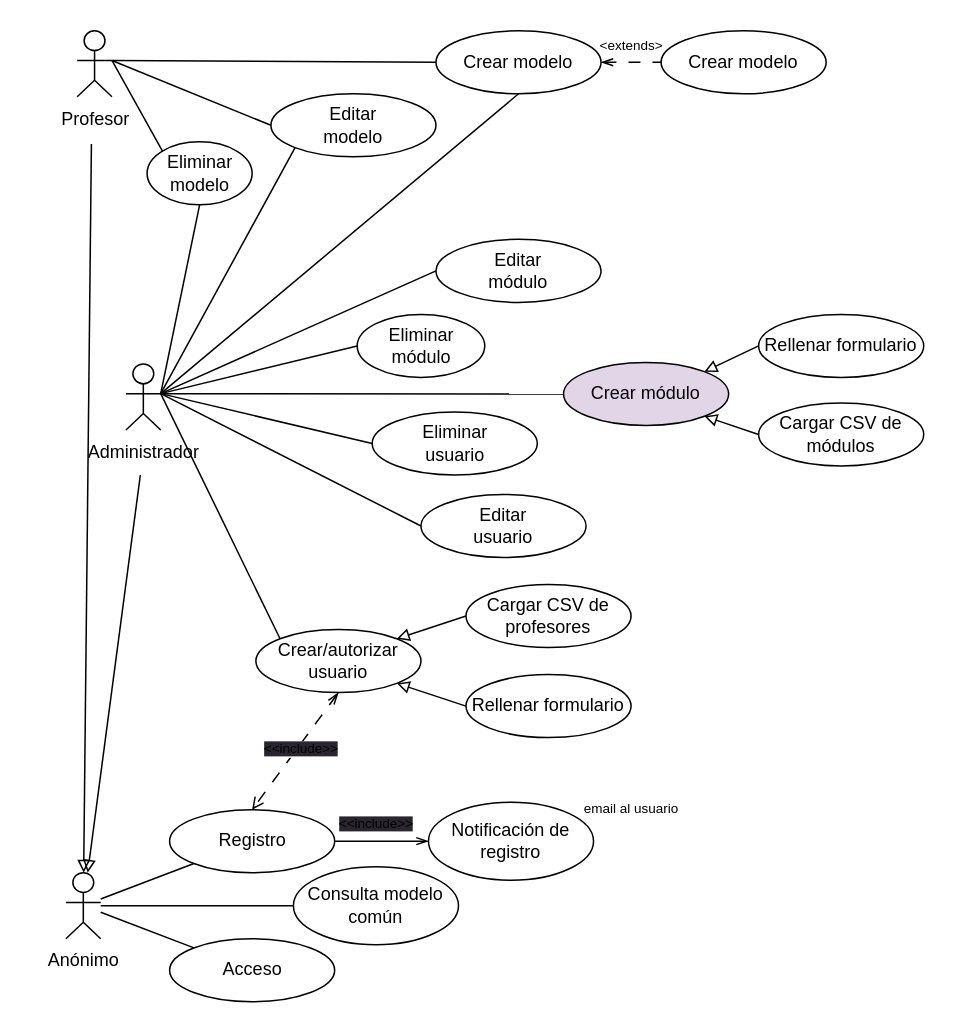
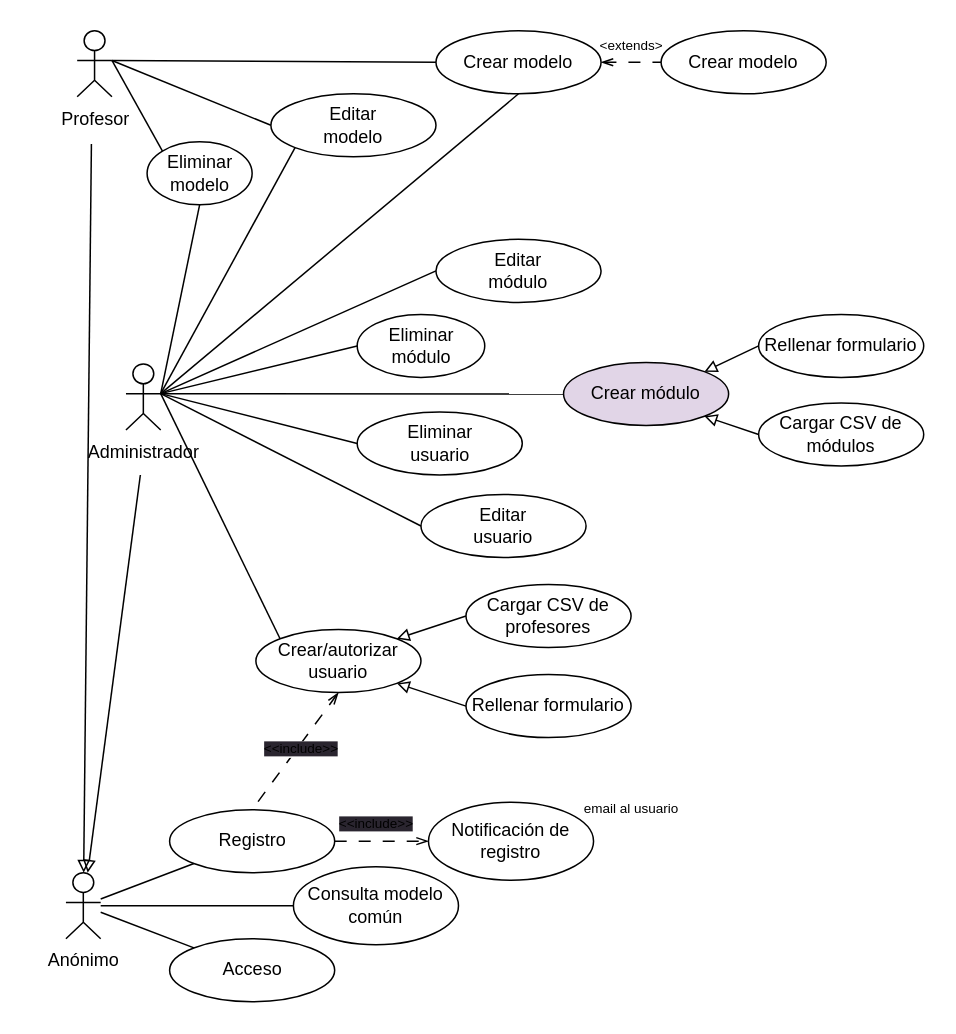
- <mxCell id="31" value="Eliminar &lt;br&gt;usuario" style="ellipse;whiteSpace=wrap;html=1;" vertex="1" parent="1"><mxGeometry x="247.5" y="274" width="110" height="42" as="geometry" /></mxCell>
+ <mxCell id="31" value="Eliminar &lt;br&gt;usuario" style="ellipse;whiteSpace=wrap;html=1;" vertex="1" parent="1"><mxGeometry x="237.5" y="274" width="110" height="42" as="geometry" /></mxCell>
- <mxCell id="20" style="edgeStyle=none;html=1;exitX=0.5;exitY=1;exitDx=0;exitDy=0;entryX=0.5;entryY=0;entryDx=0;entryDy=0;dashed=1;dashPattern=8 8;fontSize=9;startArrow=openThin;startFill=0;endArrow=open;endFill=0;" edge="1" parent="1" source="22" target="13"><mxGeometry relative="1" as="geometry" /></mxCell>
+ <mxCell id="20" style="edgeStyle=none;html=1;exitX=0.5;exitY=1;exitDx=0;exitDy=0;entryX=0.5;entryY=0;entryDx=0;entryDy=0;dashed=1;dashPattern=8 8;fontSize=9;startArrow=openThin;startFill=0;endArrow=none;endFill=0;" edge="1" parent="1" source="22" target="13"><mxGeometry relative="1" as="geometry" /></mxCell>
- <mxCell id="12" value="" style="edgeStyle=none;html=1;fontSize=9;startArrow=none;startFill=0;endArrow=openThin;endFill=0;dashed=0;dashPattern=8 8;" edge="1" parent="1" source="13" target="54"><mxGeometry relative="1" as="geometry" /></mxCell>
+ <mxCell id="12" value="" style="edgeStyle=none;html=1;fontSize=9;startArrow=none;startFill=0;endArrow=openThin;endFill=0;dashed=1;dashPattern=8 8;" edge="1" parent="1" source="13" target="54"><mxGeometry relative="1" as="geometry" /></mxCell>
